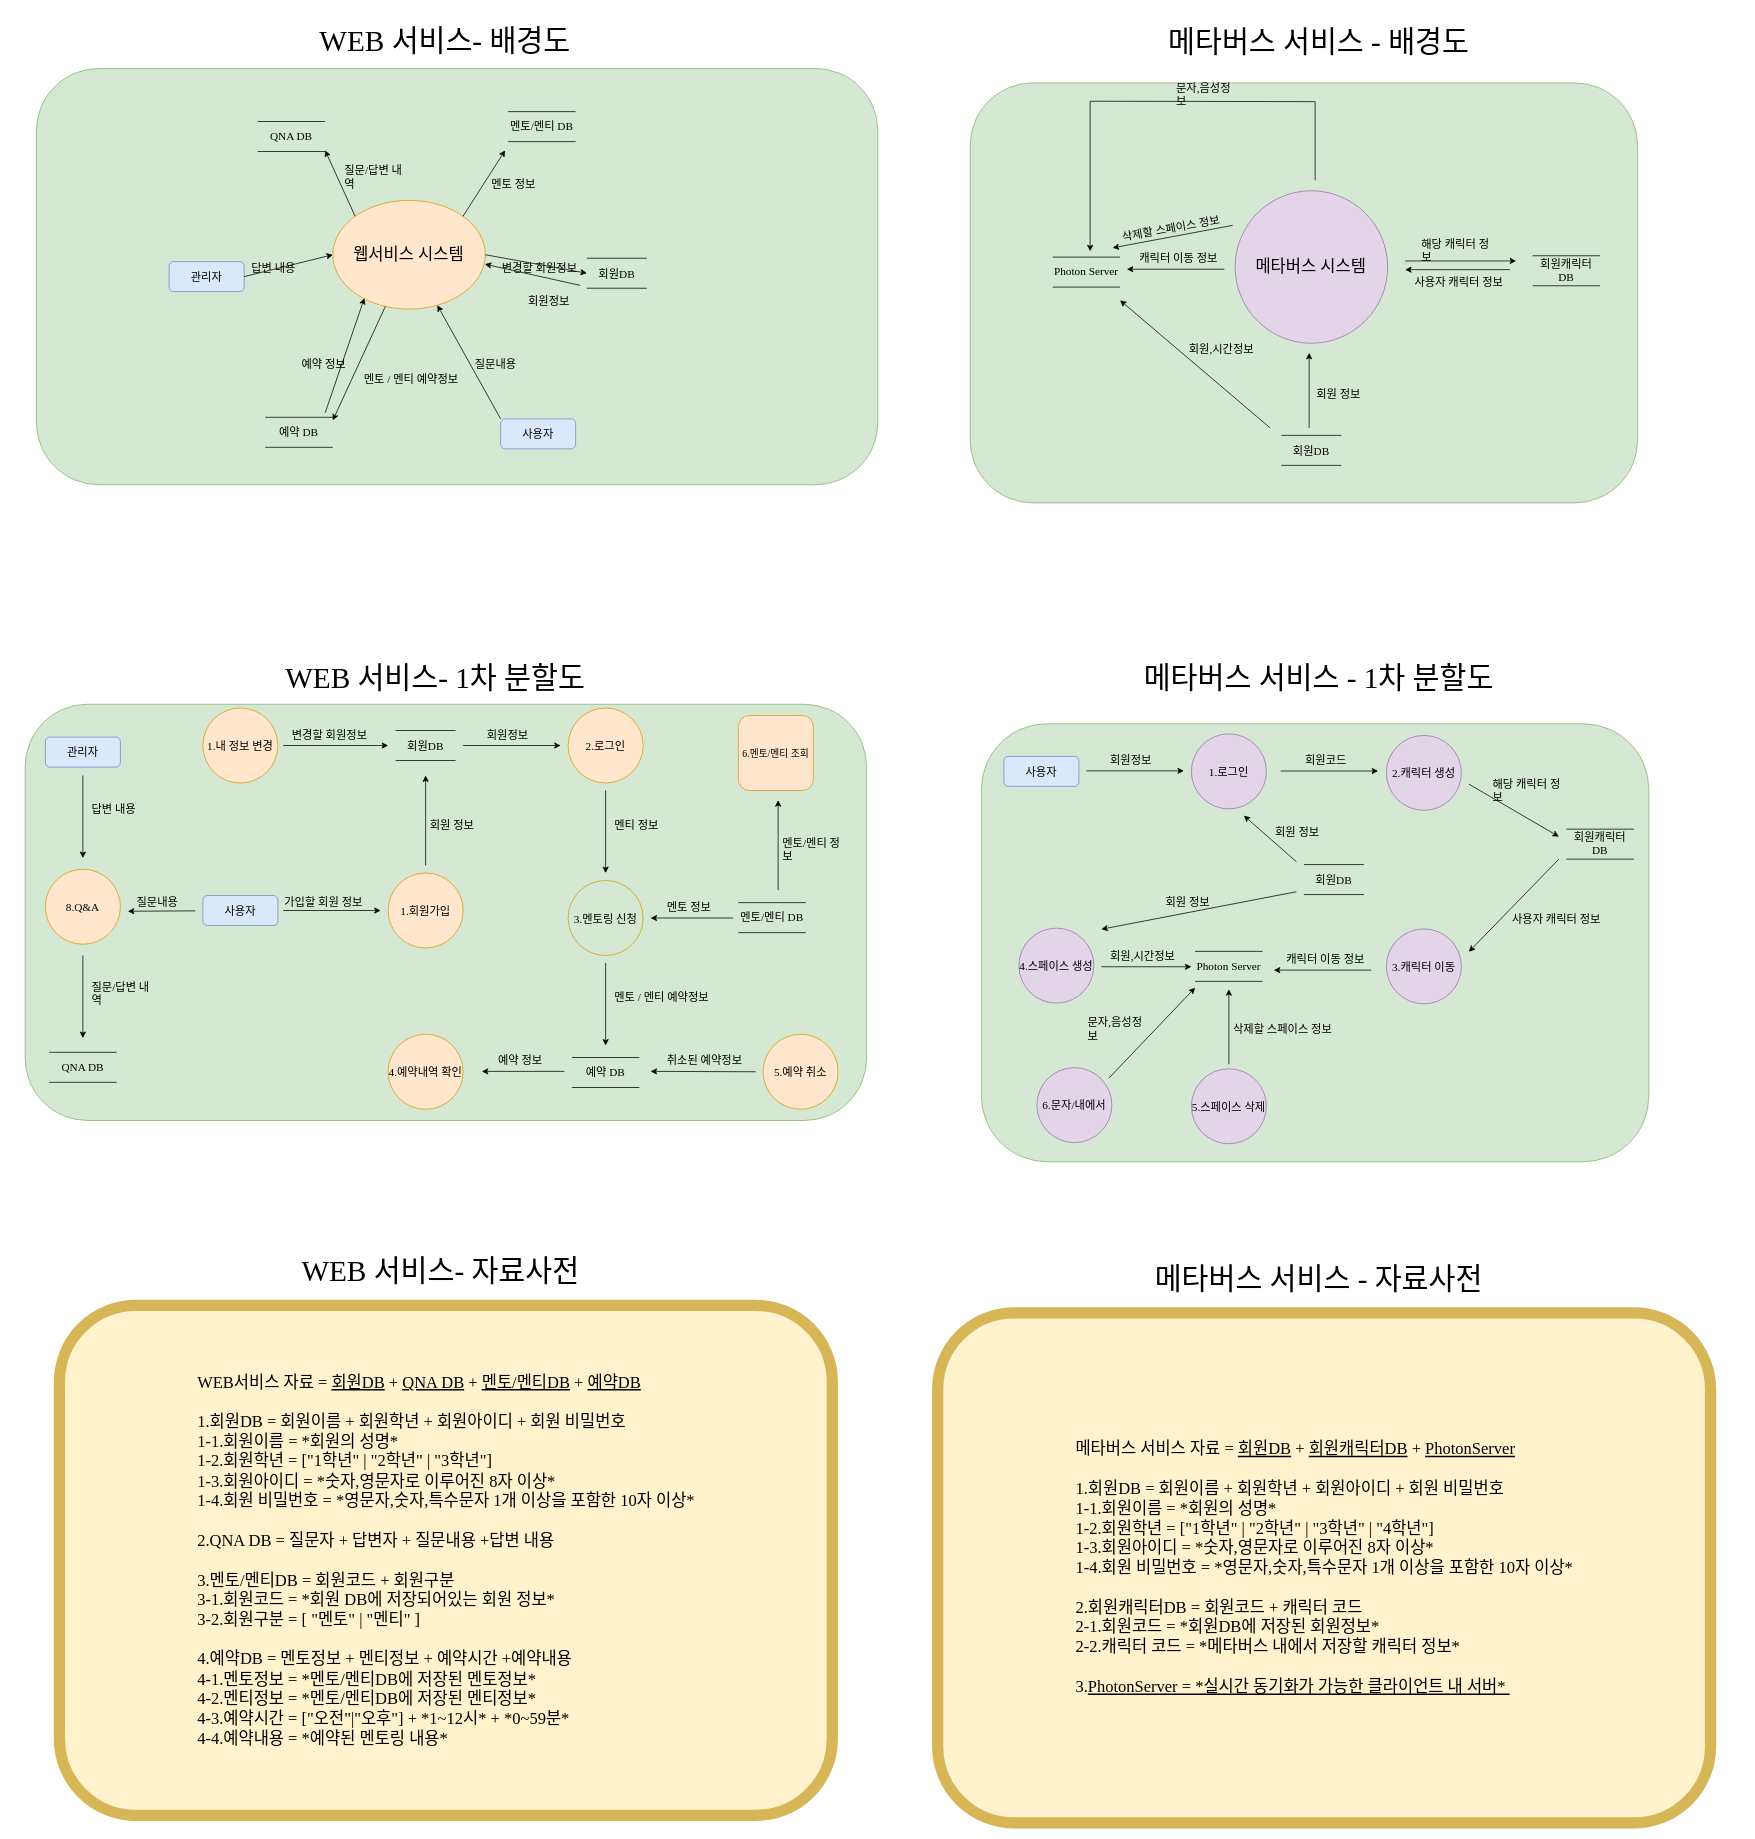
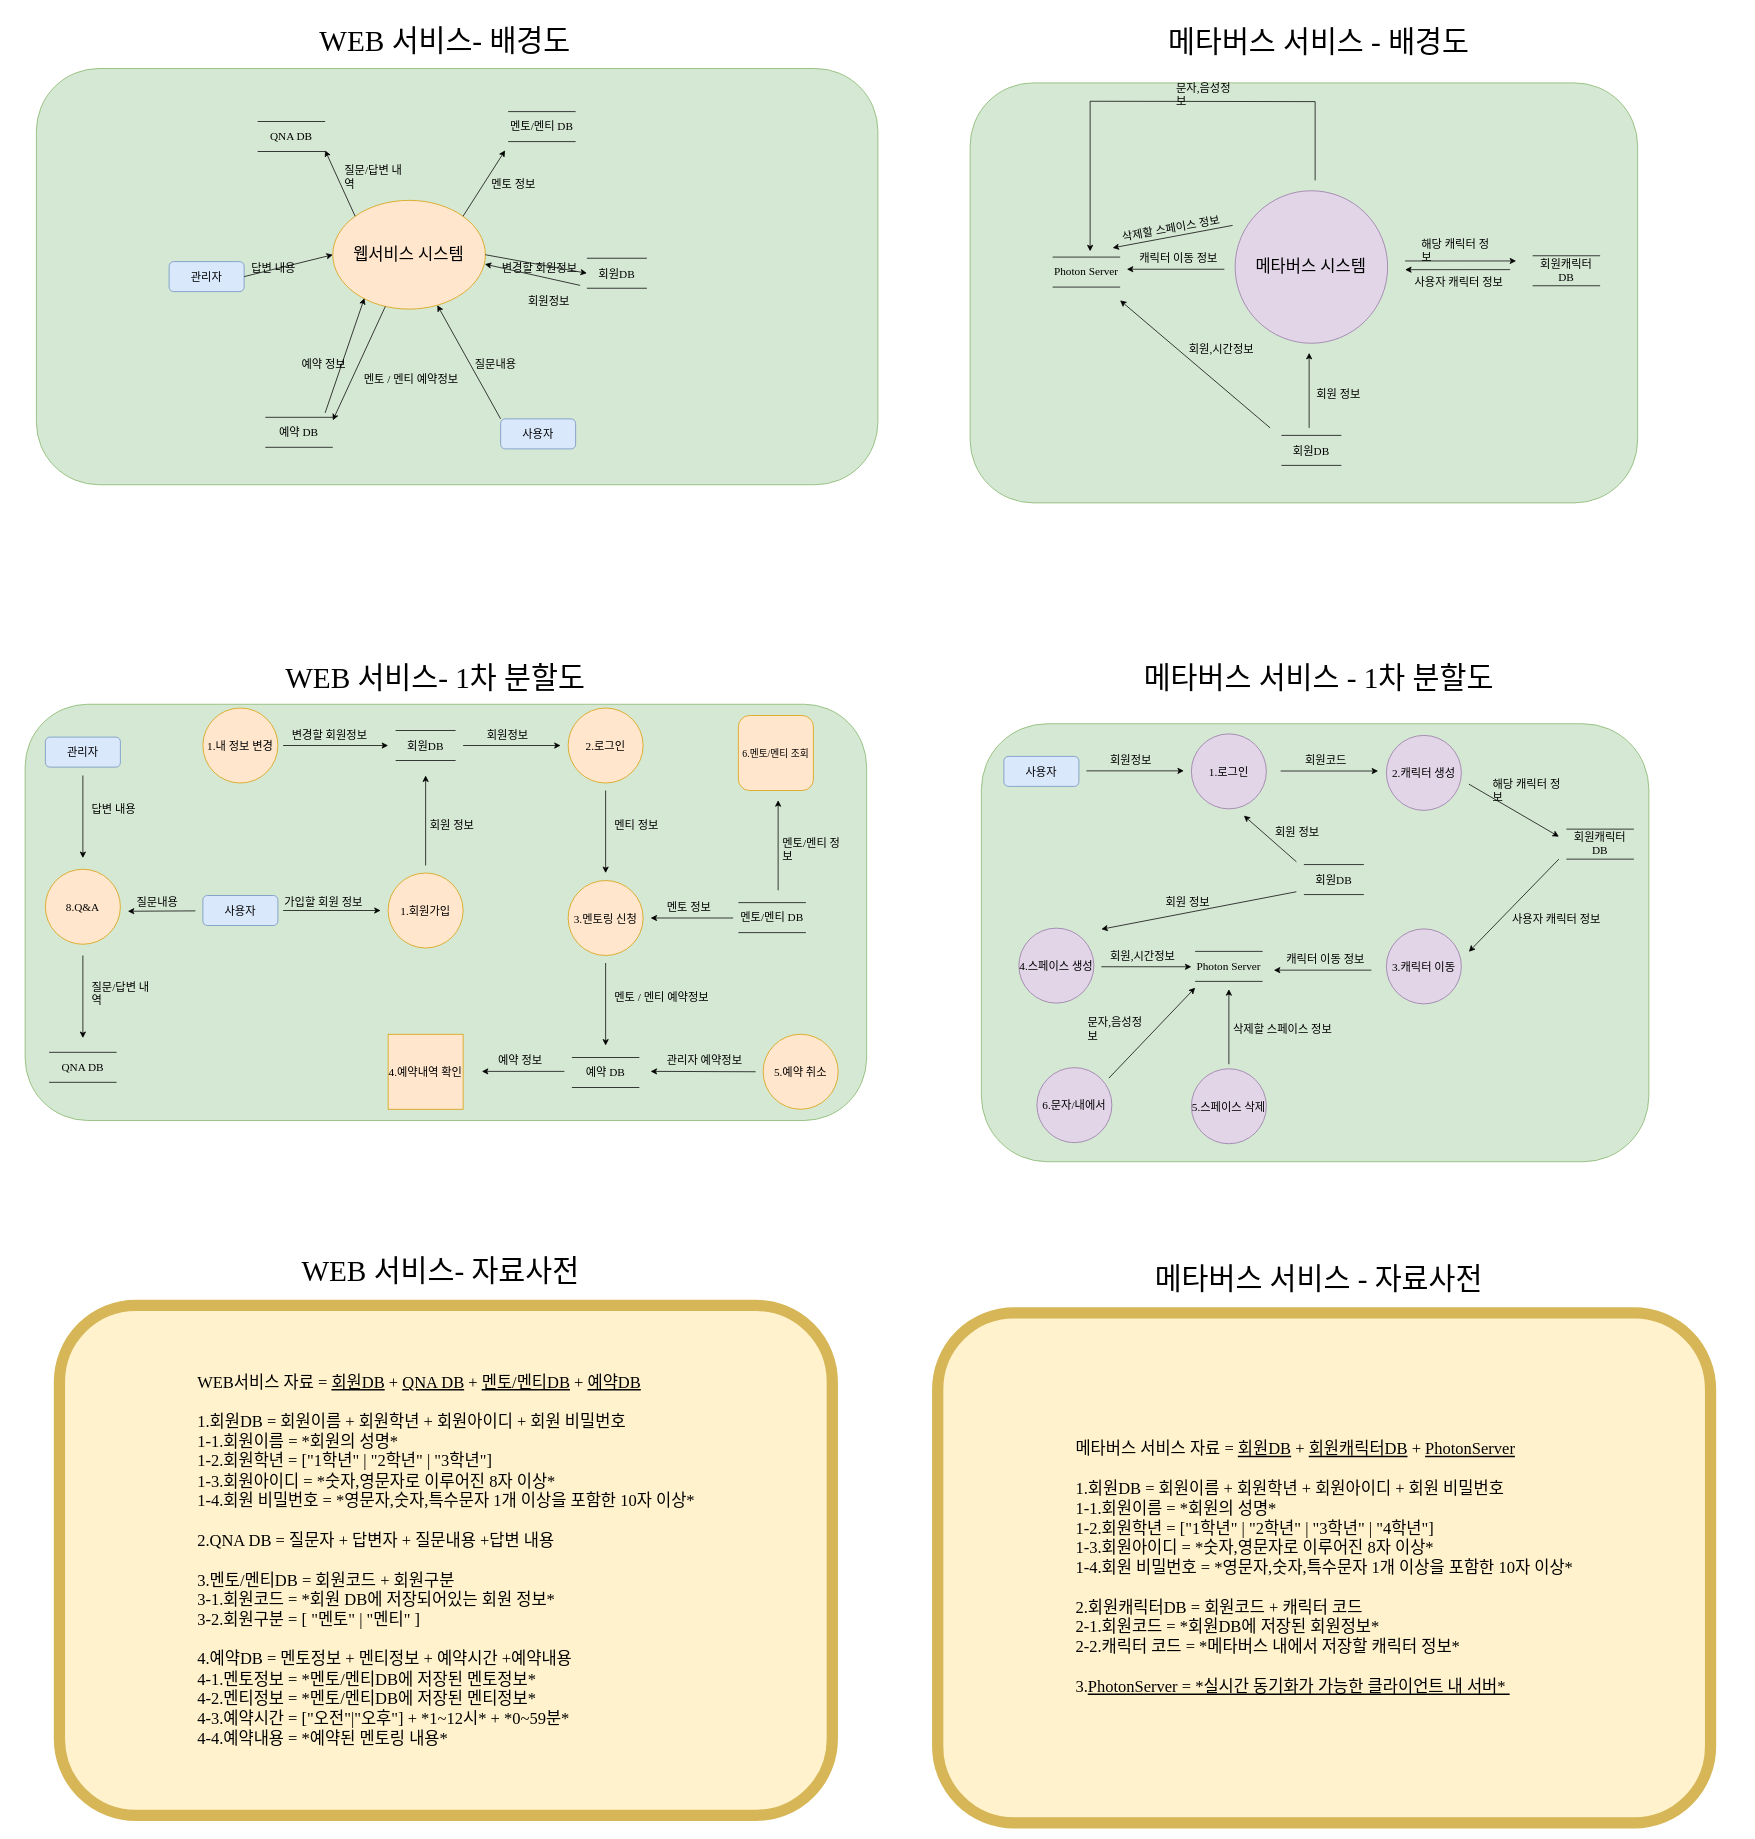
- <mxCell id="17" value="&lt;span style=&quot;font-size: 15px&quot;&gt;3.멘토링 신청&lt;/span&gt;" style="ellipse;whiteSpace=wrap;html=1;aspect=fixed;fillColor=#d5e8d4;strokeColor=#d79b00;fontFamily=Jua;fontSource=https%3A%2F%2Ffonts.googleapis.com%2Fcss%3Ffamily%3DJua;" parent="1" vertex="1"><mxGeometry x="757" y="1173.5" width="100" height="100" as="geometry" /></mxCell>
+ <mxCell id="17" value="&lt;span style=&quot;font-size: 15px&quot;&gt;3.멘토링 신청&lt;/span&gt;" style="ellipse;whiteSpace=wrap;html=1;aspect=fixed;fillColor=#ffe6cc;strokeColor=#d79b00;fontFamily=Jua;fontSource=https%3A%2F%2Ffonts.googleapis.com%2Fcss%3Ffamily%3DJua;" parent="1" vertex="1"><mxGeometry x="757" y="1173.5" width="100" height="100" as="geometry" /></mxCell>
- <mxCell id="35" value="취소된 예약정보" style="text;html=1;strokeColor=none;fillColor=none;align=left;verticalAlign=middle;whiteSpace=wrap;rounded=0;fontFamily=Jua;fontSource=https%3A%2F%2Ffonts.googleapis.com%2Fcss%3Ffamily%3DJua;fontSize=15;fontStyle=0" parent="1" vertex="1"><mxGeometry x="887" y="1398" width="110" height="30" as="geometry" /></mxCell>
+ <mxCell id="35" value="관리자 예약정보" style="text;html=1;strokeColor=none;fillColor=none;align=left;verticalAlign=middle;whiteSpace=wrap;rounded=0;fontFamily=Jua;fontSource=https%3A%2F%2Ffonts.googleapis.com%2Fcss%3Ffamily%3DJua;fontSize=15;fontStyle=0" parent="1" vertex="1"><mxGeometry x="887" y="1398" width="110" height="30" as="geometry" /></mxCell>
- <mxCell id="22" value="&lt;span style=&quot;font-size: 15px&quot;&gt;4.예약내역 확인&lt;/span&gt;" style="ellipse;whiteSpace=wrap;html=1;aspect=fixed;fillColor=#ffe6cc;strokeColor=#d79b00;fontFamily=Jua;fontSource=https%3A%2F%2Ffonts.googleapis.com%2Fcss%3Ffamily%3DJua;" parent="1" vertex="1"><mxGeometry x="517" y="1378.5" width="100" height="100" as="geometry" /></mxCell>
+ <mxCell id="22" value="&lt;span style=&quot;font-size: 15px&quot;&gt;4.예약내역 확인&lt;/span&gt;" style="whiteSpace=wrap;html=1;aspect=fixed;fillColor=#ffe6cc;strokeColor=#d79b00;fontFamily=Jua;fontSource=https%3A%2F%2Ffonts.googleapis.com%2Fcss%3Ffamily%3DJua;rounded=0;" parent="1" vertex="1"><mxGeometry x="517" y="1378.5" width="100" height="100" as="geometry" /></mxCell>
